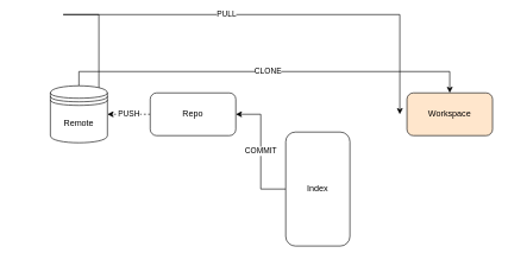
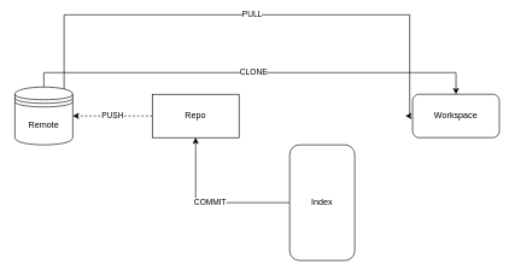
- <mxCell id="4" value="Remote" style="shape=datastore;whiteSpace=wrap;html=1;" vertex="1" parent="1"><mxGeometry x="70" y="120" width="80" height="80" as="geometry" /></mxCell>
+ <mxCell id="4" value="Remote" style="shape=datastore;whiteSpace=wrap;html=1;" vertex="1" parent="1"><mxGeometry x="20" y="120" width="80" height="80" as="geometry" /></mxCell>
- <mxCell id="6" value="Repo" style="rounded=1;whiteSpace=wrap;html=1;" vertex="1" parent="1"><mxGeometry x="210" y="130" width="120" height="60" as="geometry" /></mxCell>
+ <mxCell id="6" value="Repo" style="whiteSpace=wrap;html=1;rounded=0;" vertex="1" parent="1"><mxGeometry x="210" y="130" width="120" height="60" as="geometry" /></mxCell>
- <mxCell id="9" value="Workspace" style="rounded=1;whiteSpace=wrap;html=1;fillColor=#ffe6cc;" vertex="1" parent="1"><mxGeometry x="570" y="130" width="120" height="60" as="geometry" /></mxCell>
+ <mxCell id="9" value="Workspace" style="rounded=1;whiteSpace=wrap;html=1;" vertex="1" parent="1"><mxGeometry x="570" y="130" width="120" height="60" as="geometry" /></mxCell>
- <mxCell id="8" value="Index" style="rounded=1;whiteSpace=wrap;html=1;" vertex="1" parent="1"><mxGeometry x="400" y="185" width="90" height="160" as="geometry" /></mxCell>
+ <mxCell id="8" value="Index" style="rounded=1;whiteSpace=wrap;html=1;" vertex="1" parent="1"><mxGeometry x="400" y="200" width="90" height="160" as="geometry" /></mxCell>
